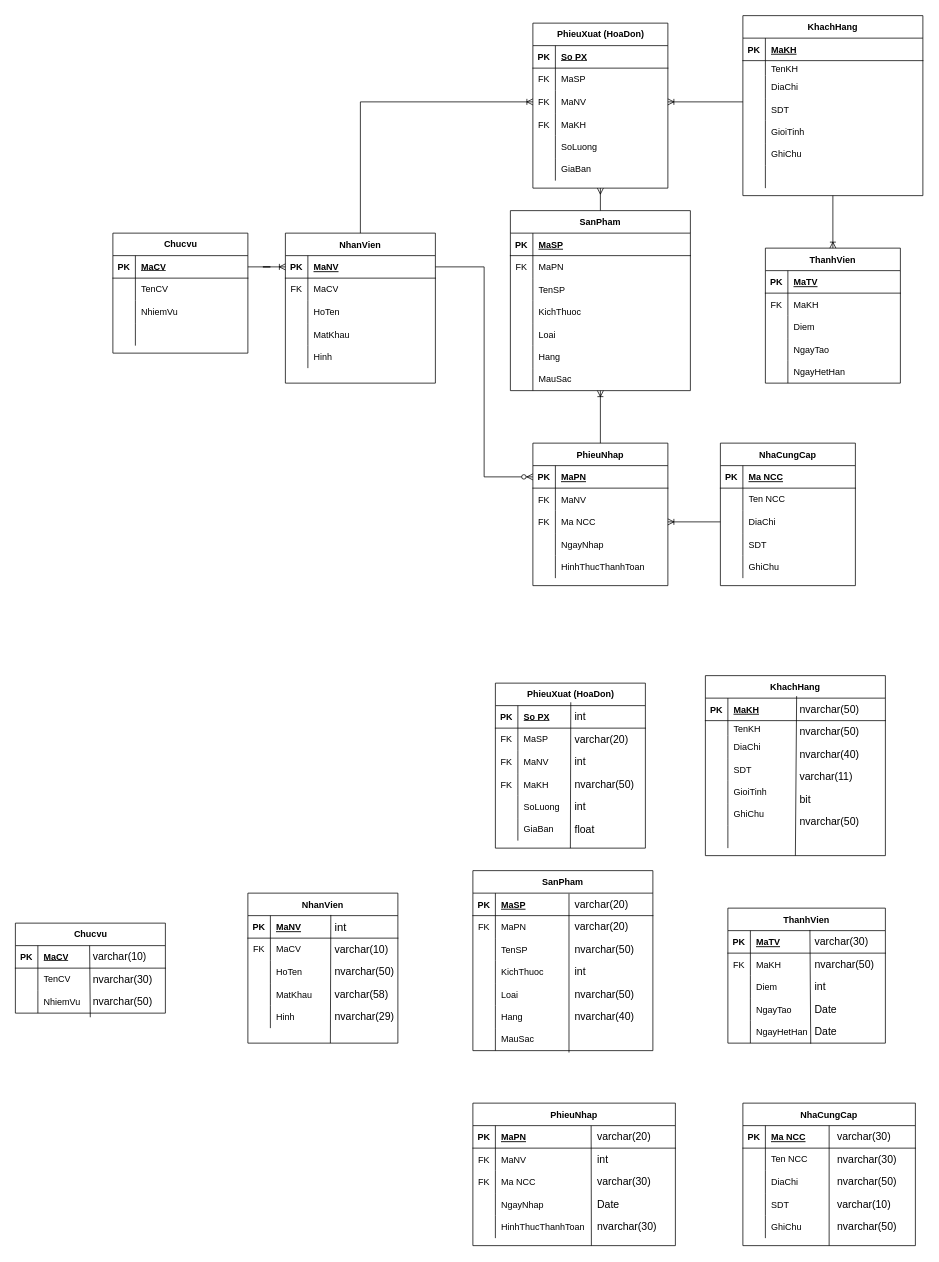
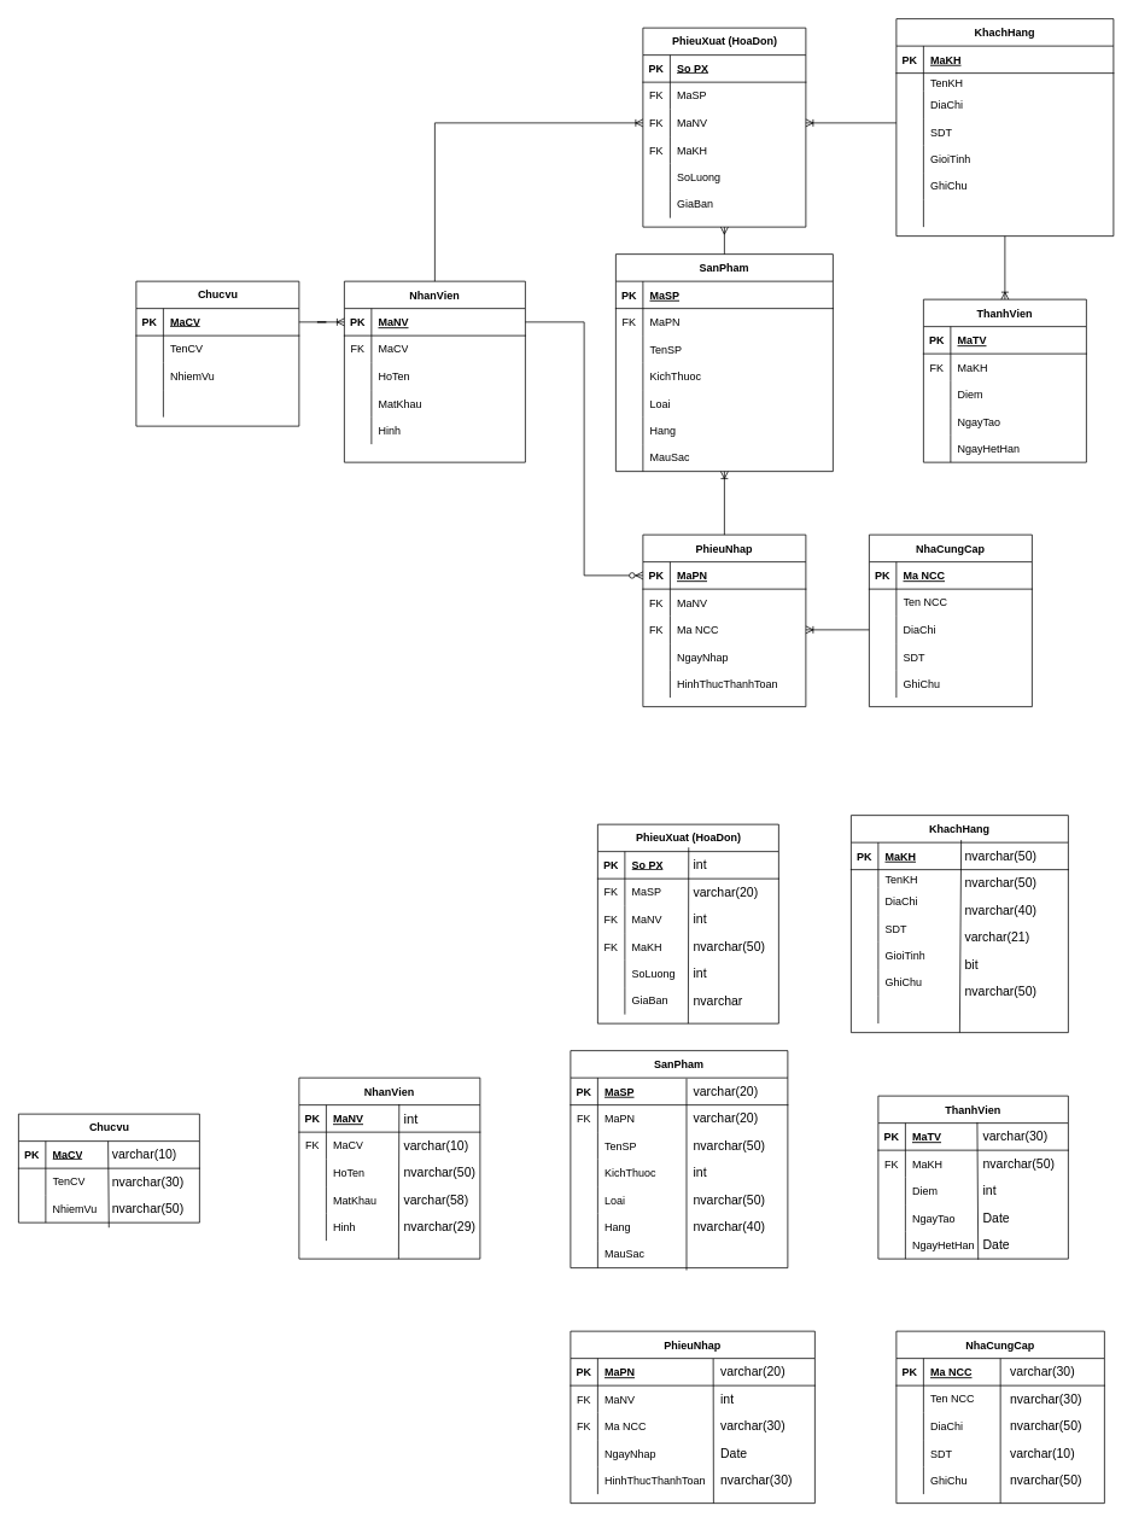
- <mxCell id="318" value="varchar(11)" style="text;strokeColor=none;fillColor=none;spacingLeft=4;spacingRight=4;overflow=hidden;rotatable=0;points=[[0,0.5],[1,0.5]];portConstraint=eastwest;fontSize=14;" parent="1" vertex="1"><mxGeometry x="1060" y="1020" width="120" height="30" as="geometry" /></mxCell>
+ <mxCell id="318" value="varchar(21)" style="text;strokeColor=none;fillColor=none;spacingLeft=4;spacingRight=4;overflow=hidden;rotatable=0;points=[[0,0.5],[1,0.5]];portConstraint=eastwest;fontSize=14;" parent="1" vertex="1"><mxGeometry x="1060" y="1020" width="120" height="30" as="geometry" /></mxCell>
- <mxCell id="314" value="float" style="text;strokeColor=none;fillColor=none;spacingLeft=4;spacingRight=4;overflow=hidden;rotatable=0;points=[[0,0.5],[1,0.5]];portConstraint=eastwest;fontSize=14;" parent="1" vertex="1"><mxGeometry x="760" y="1090" width="100" height="30" as="geometry" /></mxCell>
+ <mxCell id="314" value="nvarchar" style="text;strokeColor=none;fillColor=none;spacingLeft=4;spacingRight=4;overflow=hidden;rotatable=0;points=[[0,0.5],[1,0.5]];portConstraint=eastwest;fontSize=14;" parent="1" vertex="1"><mxGeometry x="760" y="1090" width="100" height="30" as="geometry" /></mxCell>
